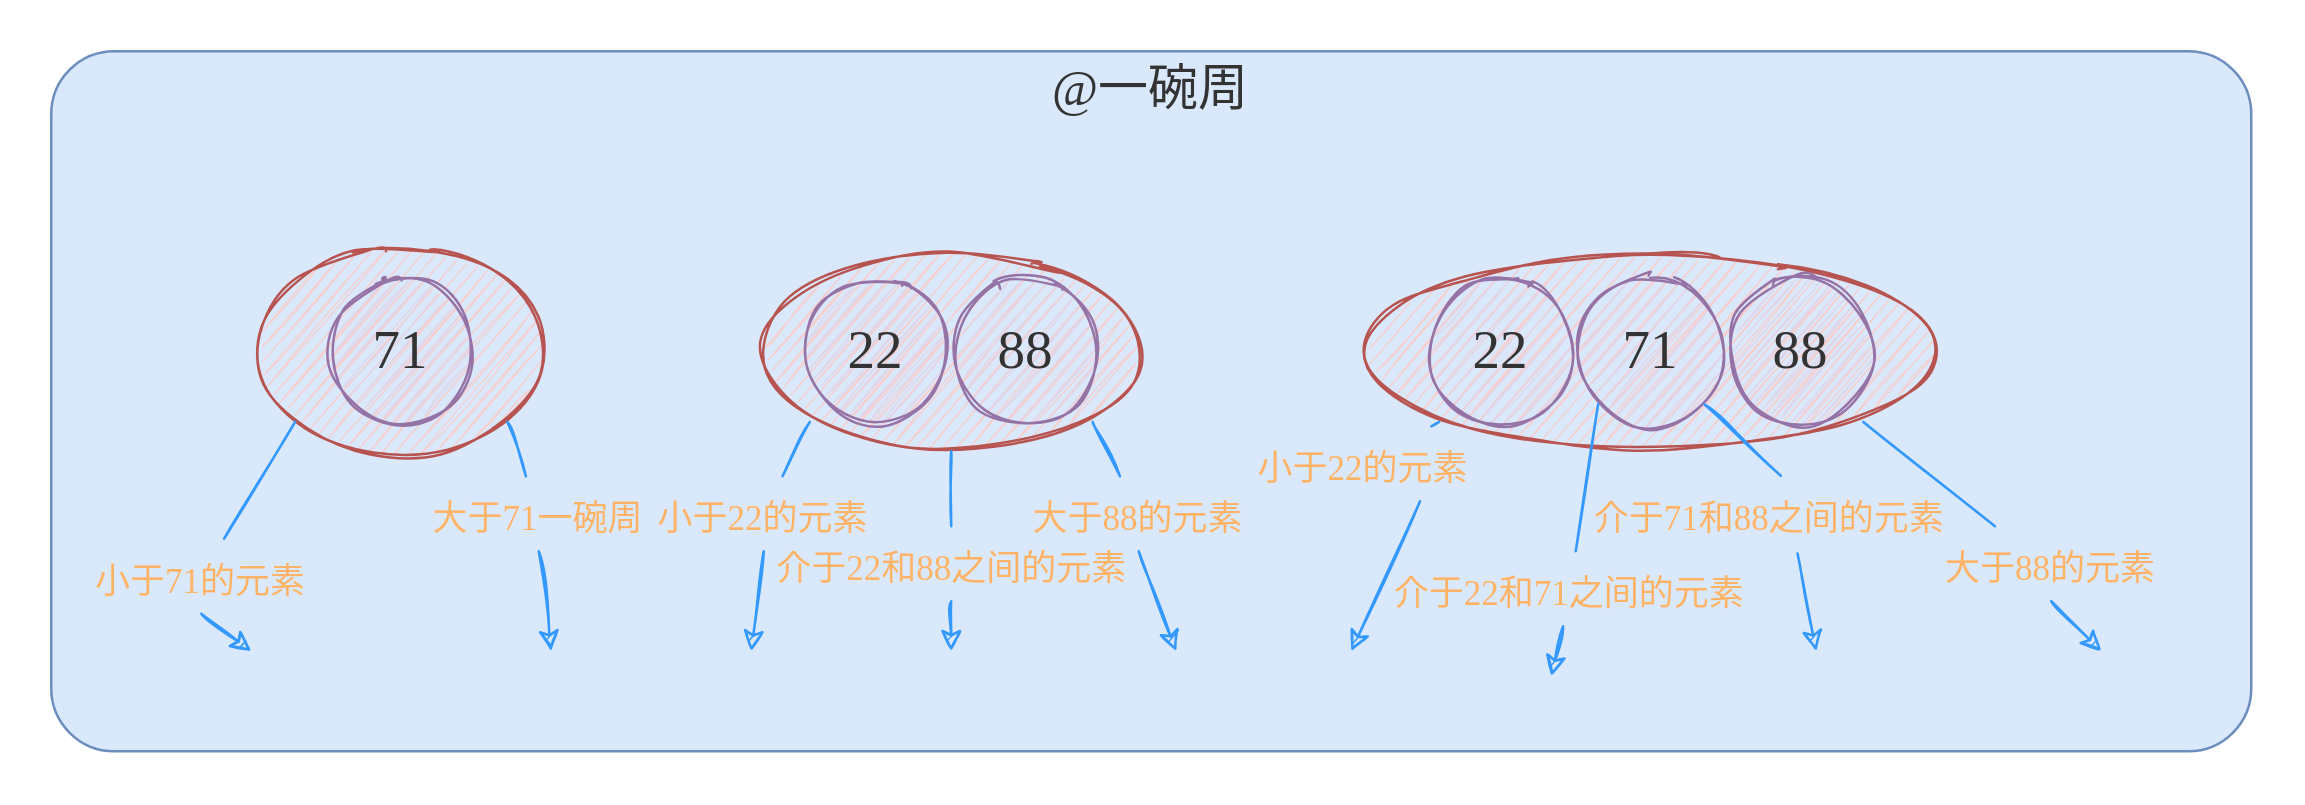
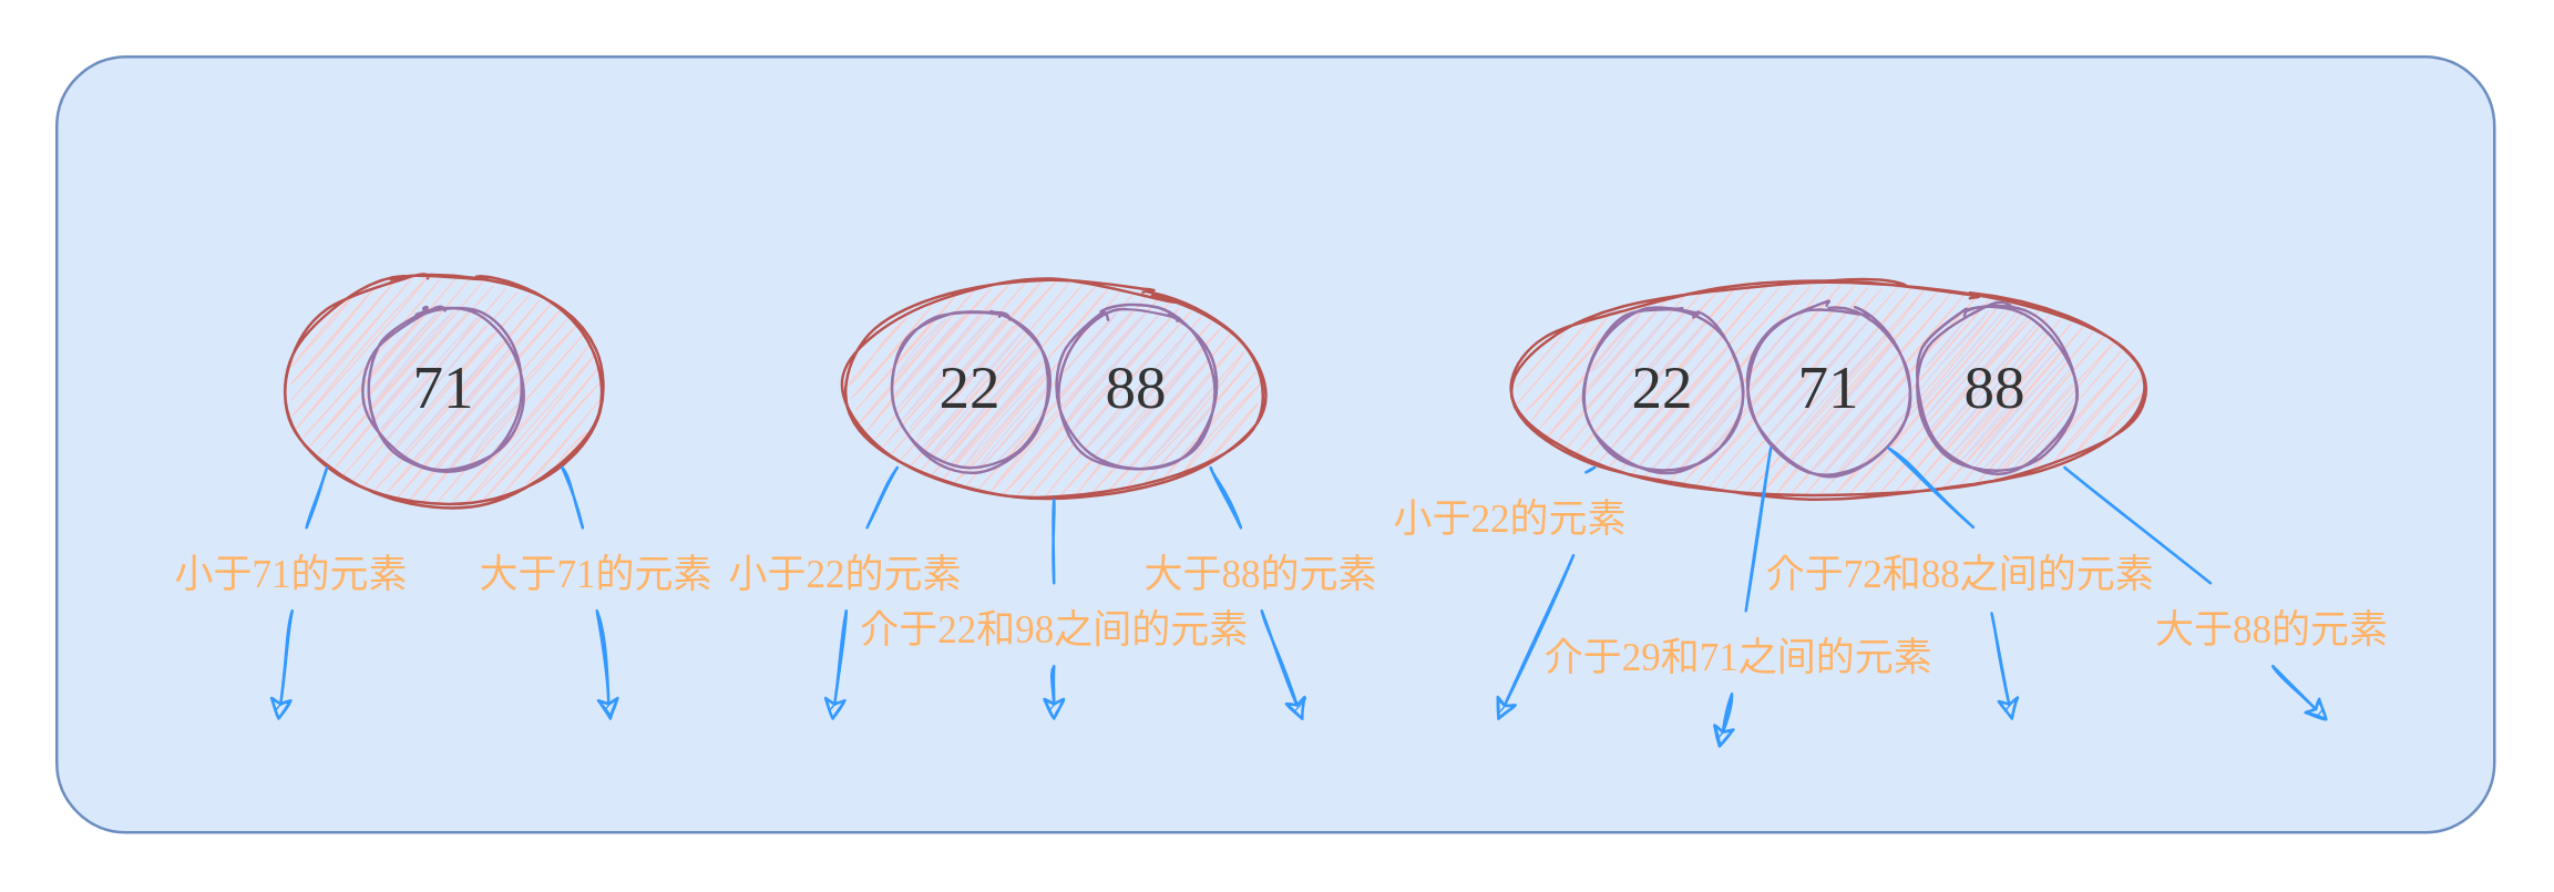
- <mxCell id="39" value="&lt;font style=&quot;font-size: 20px&quot;&gt;@一碗周&lt;/font&gt;" style="text;html=1;strokeColor=none;fillColor=none;align=center;verticalAlign=middle;whiteSpace=wrap;rounded=0;sketch=1;fontFamily=Comic Sans MS;fontSize=22;fontColor=#333333;" vertex="1" parent="1"><mxGeometry x="415" y="20" width="90" height="30" as="geometry" /></mxCell>
- <mxCell id="23" value="&lt;font color=&quot;#ffb366&quot; style=&quot;font-size: 14px&quot;&gt;大于71一碗周&lt;/font&gt;" style="text;html=1;strokeColor=none;fillColor=none;align=center;verticalAlign=middle;whiteSpace=wrap;rounded=0;sketch=1;fontFamily=Comic Sans MS;fontSize=22;fontColor=#333333;" vertex="1" parent="1"><mxGeometry x="170" y="190" width="90" height="30" as="geometry" /></mxCell>
+ <mxCell id="23" value="&lt;font color=&quot;#ffb366&quot; style=&quot;font-size: 14px&quot;&gt;大于71的元素&lt;/font&gt;" style="text;html=1;strokeColor=none;fillColor=none;align=center;verticalAlign=middle;whiteSpace=wrap;rounded=0;sketch=1;fontFamily=Comic Sans MS;fontSize=22;fontColor=#333333;" vertex="1" parent="1"><mxGeometry x="170" y="190" width="90" height="30" as="geometry" /></mxCell>
- <mxCell id="37" value="&lt;font color=&quot;#ffb366&quot;&gt;&lt;span style=&quot;font-size: 14px&quot;&gt;介于71和88之间的元素&lt;/span&gt;&lt;/font&gt;" style="text;html=1;strokeColor=none;fillColor=none;align=center;verticalAlign=middle;whiteSpace=wrap;rounded=0;sketch=1;fontFamily=Comic Sans MS;fontSize=22;fontColor=#333333;" vertex="1" parent="1"><mxGeometry x="630" y="190" width="155" height="30" as="geometry" /></mxCell>
+ <mxCell id="37" value="&lt;font color=&quot;#ffb366&quot;&gt;&lt;span style=&quot;font-size: 14px&quot;&gt;介于72和88之间的元素&lt;/span&gt;&lt;/font&gt;" style="text;html=1;strokeColor=none;fillColor=none;align=center;verticalAlign=middle;whiteSpace=wrap;rounded=0;sketch=1;fontFamily=Comic Sans MS;fontSize=22;fontColor=#333333;" vertex="1" parent="1"><mxGeometry x="630" y="190" width="155" height="30" as="geometry" /></mxCell>
- <mxCell id="27" value="&lt;font color=&quot;#ffb366&quot;&gt;&lt;span style=&quot;font-size: 14px&quot;&gt;介于22和88之间的元素&lt;/span&gt;&lt;/font&gt;" style="text;html=1;strokeColor=none;fillColor=none;align=center;verticalAlign=middle;whiteSpace=wrap;rounded=0;sketch=1;fontFamily=Comic Sans MS;fontSize=22;fontColor=#333333;" vertex="1" parent="1"><mxGeometry x="302.5" y="210" width="155" height="30" as="geometry" /></mxCell>
+ <mxCell id="27" value="&lt;font color=&quot;#ffb366&quot;&gt;&lt;span style=&quot;font-size: 14px&quot;&gt;介于22和98之间的元素&lt;/span&gt;&lt;/font&gt;" style="text;html=1;strokeColor=none;fillColor=none;align=center;verticalAlign=middle;whiteSpace=wrap;rounded=0;sketch=1;fontFamily=Comic Sans MS;fontSize=22;fontColor=#333333;" vertex="1" parent="1"><mxGeometry x="302.5" y="210" width="155" height="30" as="geometry" /></mxCell>
- <mxCell id="21" value="&lt;font color=&quot;#ffb366&quot; style=&quot;font-size: 14px&quot;&gt;小于71的元素&lt;/font&gt;" style="text;html=1;strokeColor=none;fillColor=none;align=center;verticalAlign=middle;whiteSpace=wrap;rounded=0;sketch=1;fontFamily=Comic Sans MS;fontSize=22;fontColor=#333333;" vertex="1" parent="1"><mxGeometry x="35" y="215" width="90" height="30" as="geometry" /></mxCell>
+ <mxCell id="21" value="&lt;font color=&quot;#ffb366&quot; style=&quot;font-size: 14px&quot;&gt;小于71的元素&lt;/font&gt;" style="text;html=1;strokeColor=none;fillColor=none;align=center;verticalAlign=middle;whiteSpace=wrap;rounded=0;sketch=1;fontFamily=Comic Sans MS;fontSize=22;fontColor=#333333;" vertex="1" parent="1"><mxGeometry x="60" y="190" width="90" height="30" as="geometry" /></mxCell>
- <mxCell id="35" value="&lt;font color=&quot;#ffb366&quot;&gt;&lt;span style=&quot;font-size: 14px&quot;&gt;介于22和71之间的元素&lt;/span&gt;&lt;/font&gt;" style="text;html=1;strokeColor=none;fillColor=none;align=center;verticalAlign=middle;whiteSpace=wrap;rounded=0;sketch=1;fontFamily=Comic Sans MS;fontSize=22;fontColor=#333333;" vertex="1" parent="1"><mxGeometry x="550" y="220" width="155" height="30" as="geometry" /></mxCell>
+ <mxCell id="35" value="&lt;font color=&quot;#ffb366&quot;&gt;&lt;span style=&quot;font-size: 14px&quot;&gt;介于29和71之间的元素&lt;/span&gt;&lt;/font&gt;" style="text;html=1;strokeColor=none;fillColor=none;align=center;verticalAlign=middle;whiteSpace=wrap;rounded=0;sketch=1;fontFamily=Comic Sans MS;fontSize=22;fontColor=#333333;" vertex="1" parent="1"><mxGeometry x="550" y="220" width="155" height="30" as="geometry" /></mxCell>
